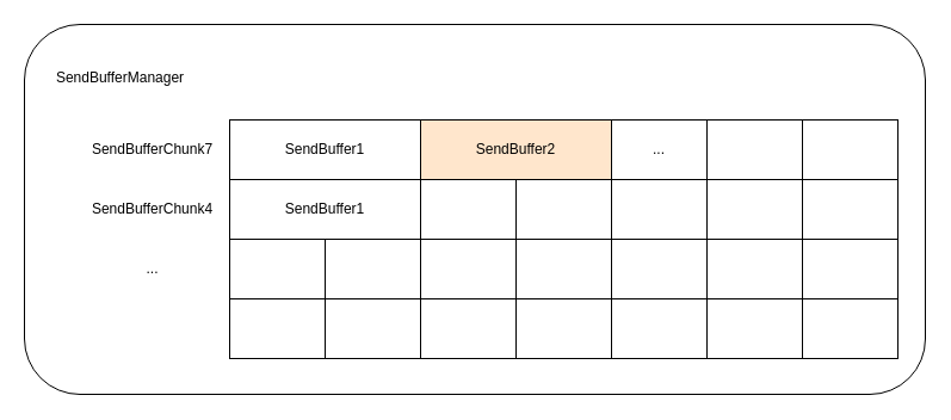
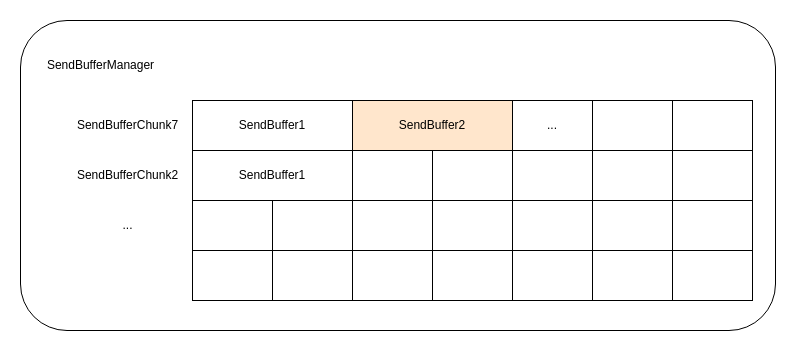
- <mxCell id="16" value="SendBufferChunk4" style="text;html=1;align=center;verticalAlign=middle;resizable=0;points=[];autosize=1;strokeColor=none;fillColor=none;" vertex="1" parent="1"><mxGeometry x="67" y="160" width="120" height="30" as="geometry" /></mxCell>
+ <mxCell id="16" value="SendBufferChunk2" style="text;html=1;align=center;verticalAlign=middle;resizable=0;points=[];autosize=1;strokeColor=none;fillColor=none;" vertex="1" parent="1"><mxGeometry x="67" y="160" width="120" height="30" as="geometry" /></mxCell>
